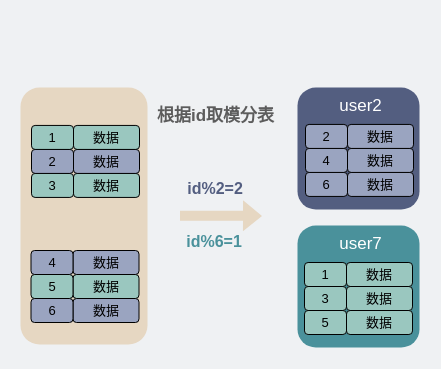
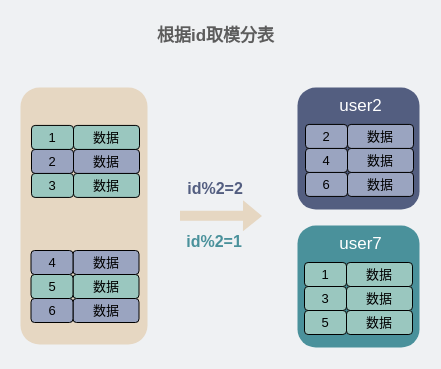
- <mxCell id="7" value="&lt;span style=&quot;font-size: 17px;&quot;&gt;&lt;b style=&quot;&quot;&gt;&lt;font color=&quot;#5c5c5c&quot;&gt;根据id取模分表&lt;/font&gt;&lt;/b&gt;&lt;/span&gt;" style="text;html=1;strokeColor=none;fillColor=none;align=center;verticalAlign=middle;whiteSpace=wrap;rounded=0;" parent="1" vertex="1"><mxGeometry x="153.5" y="100" width="123" height="31" as="geometry" /></mxCell>
+ <mxCell id="7" value="&lt;span style=&quot;font-size: 17px;&quot;&gt;&lt;b style=&quot;&quot;&gt;&lt;font color=&quot;#5c5c5c&quot;&gt;根据id取模分表&lt;/font&gt;&lt;/b&gt;&lt;/span&gt;" style="text;html=1;strokeColor=none;fillColor=none;align=center;verticalAlign=middle;whiteSpace=wrap;rounded=0;" parent="1" vertex="1"><mxGeometry x="153.5" y="20" width="123" height="31" as="geometry" /></mxCell>
- <mxCell id="35" value="&lt;font style=&quot;font-size: 16px;&quot; color=&quot;#4a919b&quot;&gt;&lt;b&gt;id%6=1&lt;/b&gt;&lt;/font&gt;" style="text;html=1;strokeColor=none;fillColor=none;align=center;verticalAlign=middle;whiteSpace=wrap;rounded=0;fontSize=17;" vertex="1" parent="1"><mxGeometry x="162" y="221" width="104" height="41" as="geometry" /></mxCell>
+ <mxCell id="35" value="&lt;font style=&quot;font-size: 16px;&quot; color=&quot;#4a919b&quot;&gt;&lt;b&gt;id%2=1&lt;/b&gt;&lt;/font&gt;" style="text;html=1;strokeColor=none;fillColor=none;align=center;verticalAlign=middle;whiteSpace=wrap;rounded=0;fontSize=17;" vertex="1" parent="1"><mxGeometry x="162" y="221" width="104" height="41" as="geometry" /></mxCell>
